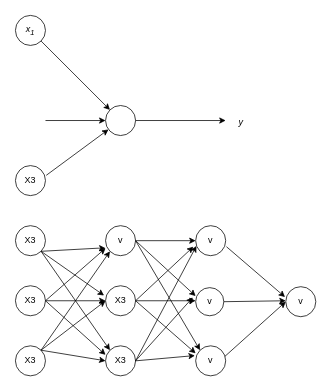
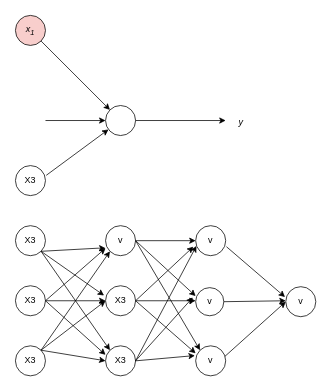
- <mxCell id="2" value="&lt;i&gt;x&lt;sub&gt;1&lt;/sub&gt;&lt;/i&gt;" style="ellipse;whiteSpace=wrap;html=1;aspect=fixed;" parent="1" vertex="1"><mxGeometry x="20" y="20" width="40" height="40" as="geometry" /></mxCell>
+ <mxCell id="2" value="&lt;i&gt;x&lt;sub&gt;1&lt;/sub&gt;&lt;/i&gt;" style="ellipse;whiteSpace=wrap;html=1;aspect=fixed;fillColor=#f8cecc;" parent="1" vertex="1"><mxGeometry x="20" y="20" width="40" height="40" as="geometry" /></mxCell>
